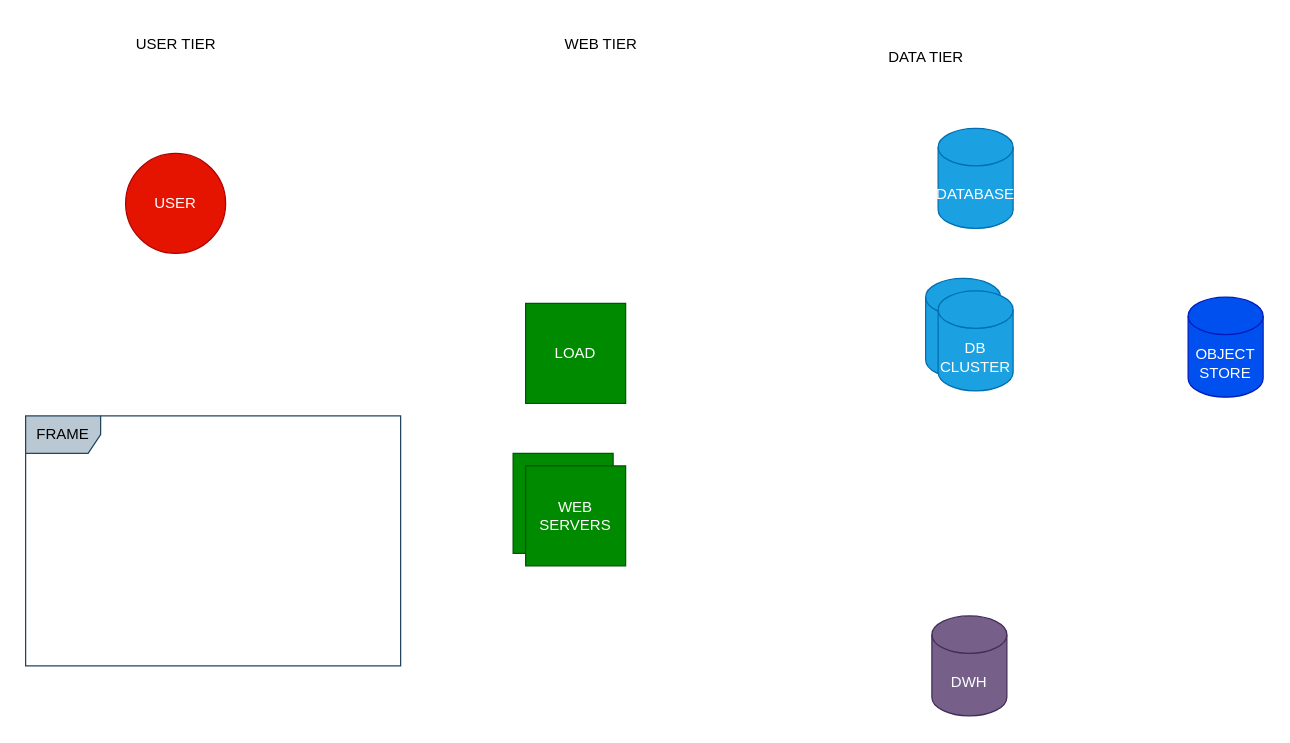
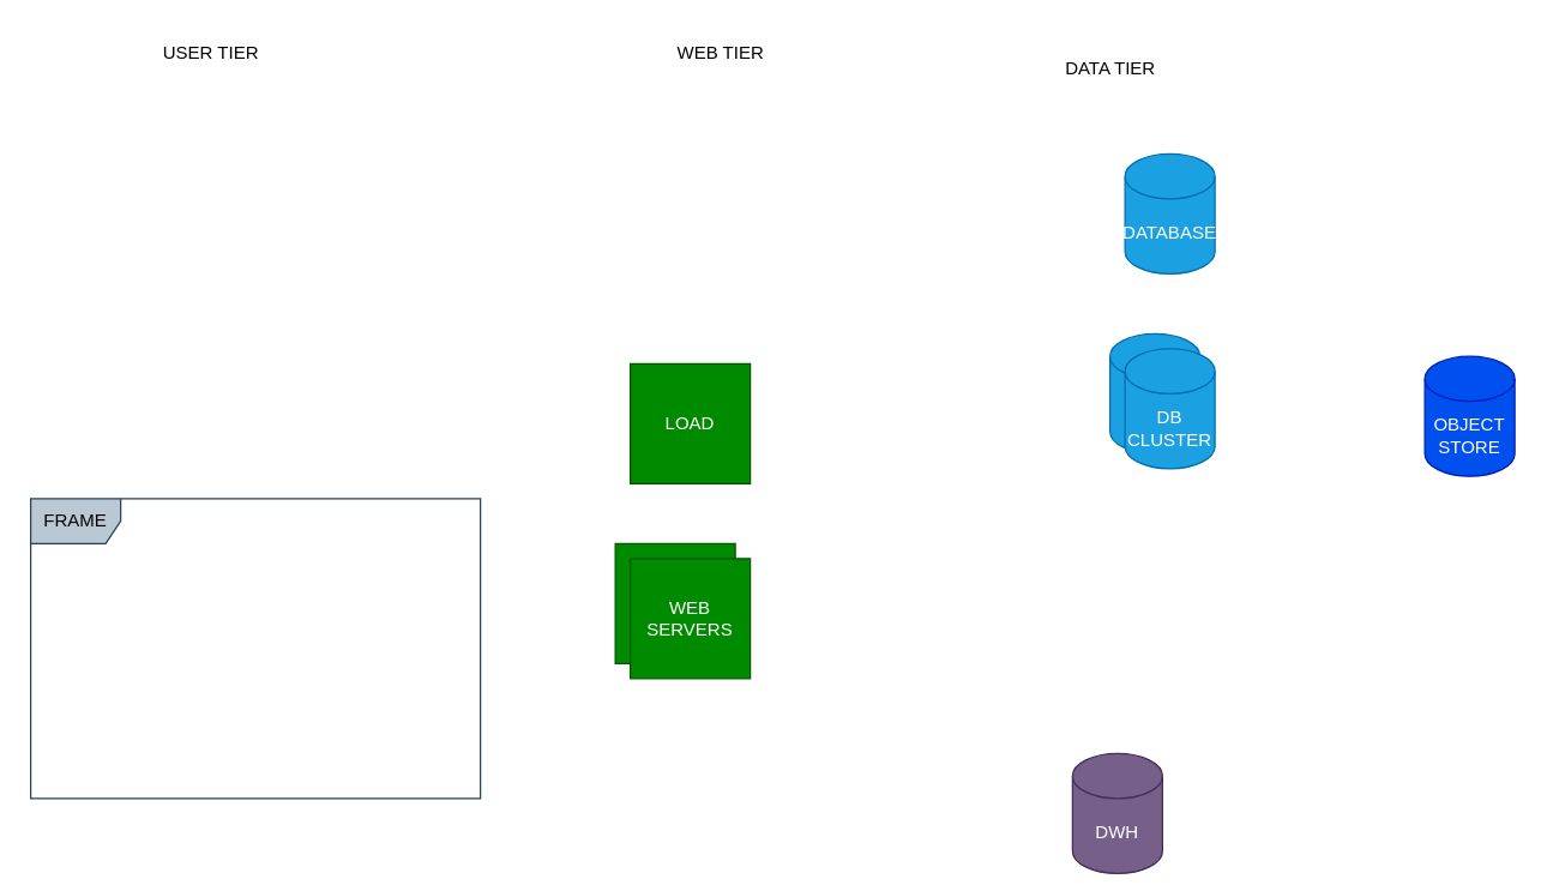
- <mxCell id="2" value="USER" style="ellipse;whiteSpace=wrap;html=1;aspect=fixed;fillColor=#e51400;strokeColor=#B20000;fontColor=#ffffff;" vertex="1" parent="1"><mxGeometry x="100" y="122" width="80" height="80" as="geometry" /></mxCell>
- <mxCell id="14" value="DWH" style="shape=cylinder3;whiteSpace=wrap;html=1;boundedLbl=1;backgroundOutline=1;size=15;fillColor=#76608a;fontColor=#ffffff;strokeColor=#432D57;" vertex="1" parent="1"><mxGeometry x="745" y="492" width="60" height="80" as="geometry" /></mxCell>
+ <mxCell id="14" value="DWH" style="shape=cylinder3;whiteSpace=wrap;html=1;boundedLbl=1;backgroundOutline=1;size=15;fillColor=#76608a;fontColor=#ffffff;strokeColor=#432D57;" vertex="1" parent="1"><mxGeometry x="715" y="502" width="60" height="80" as="geometry" /></mxCell>
